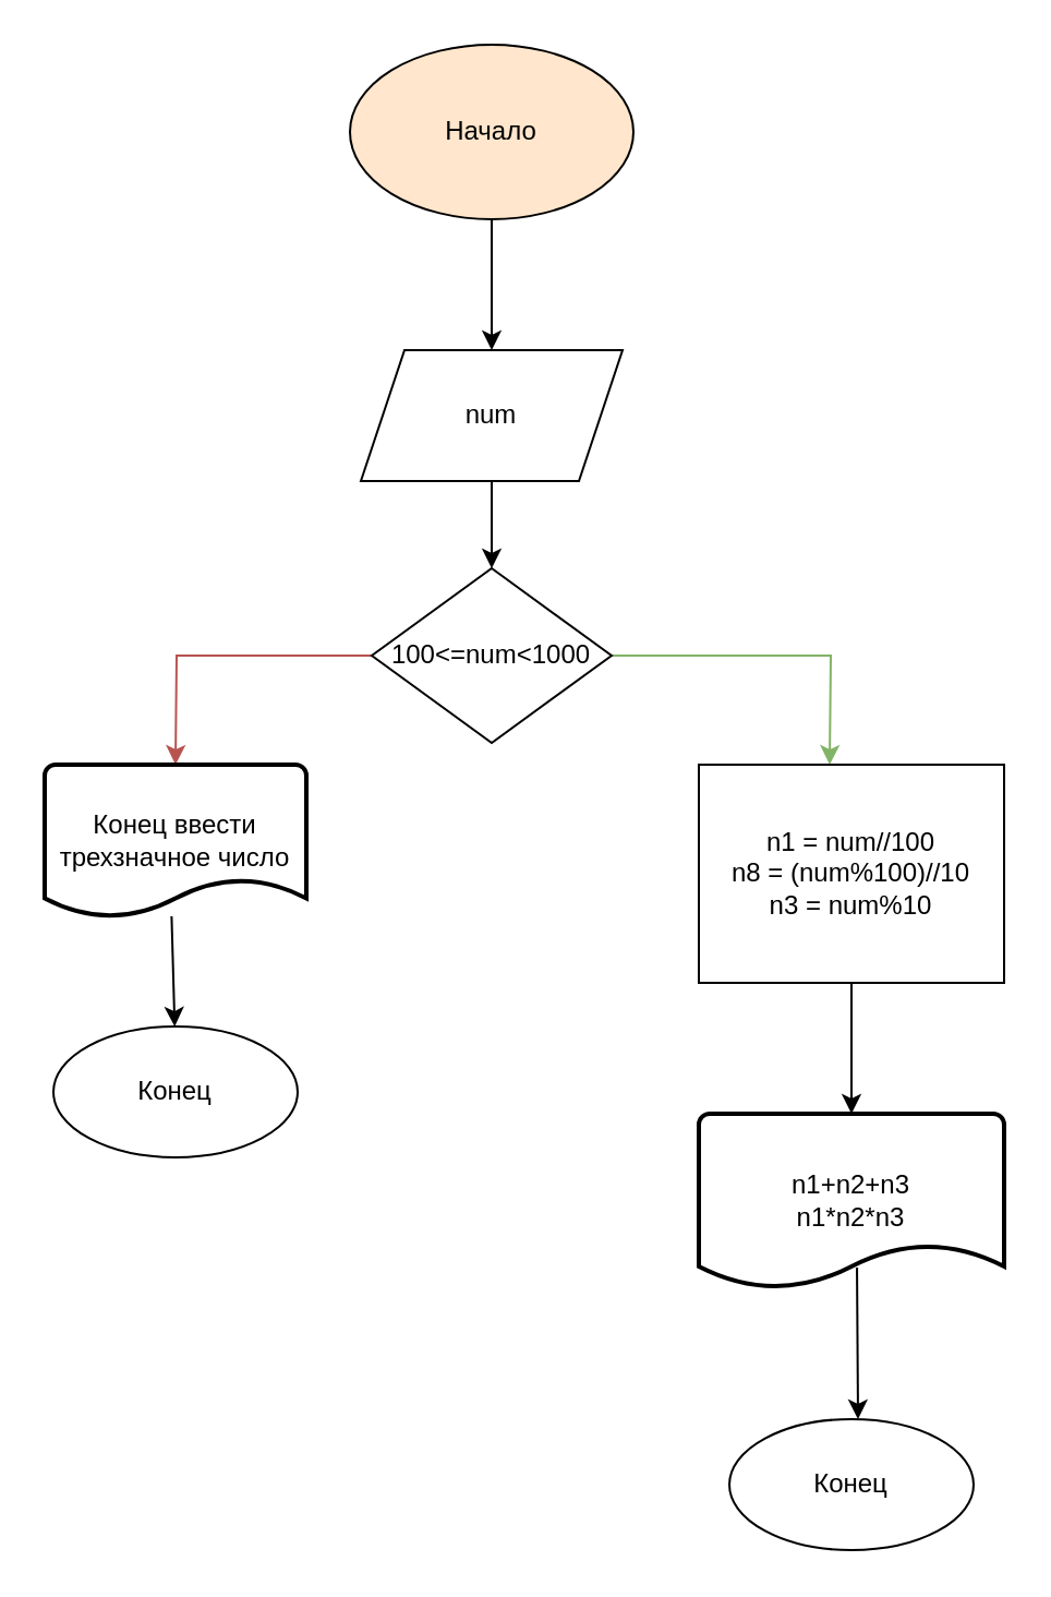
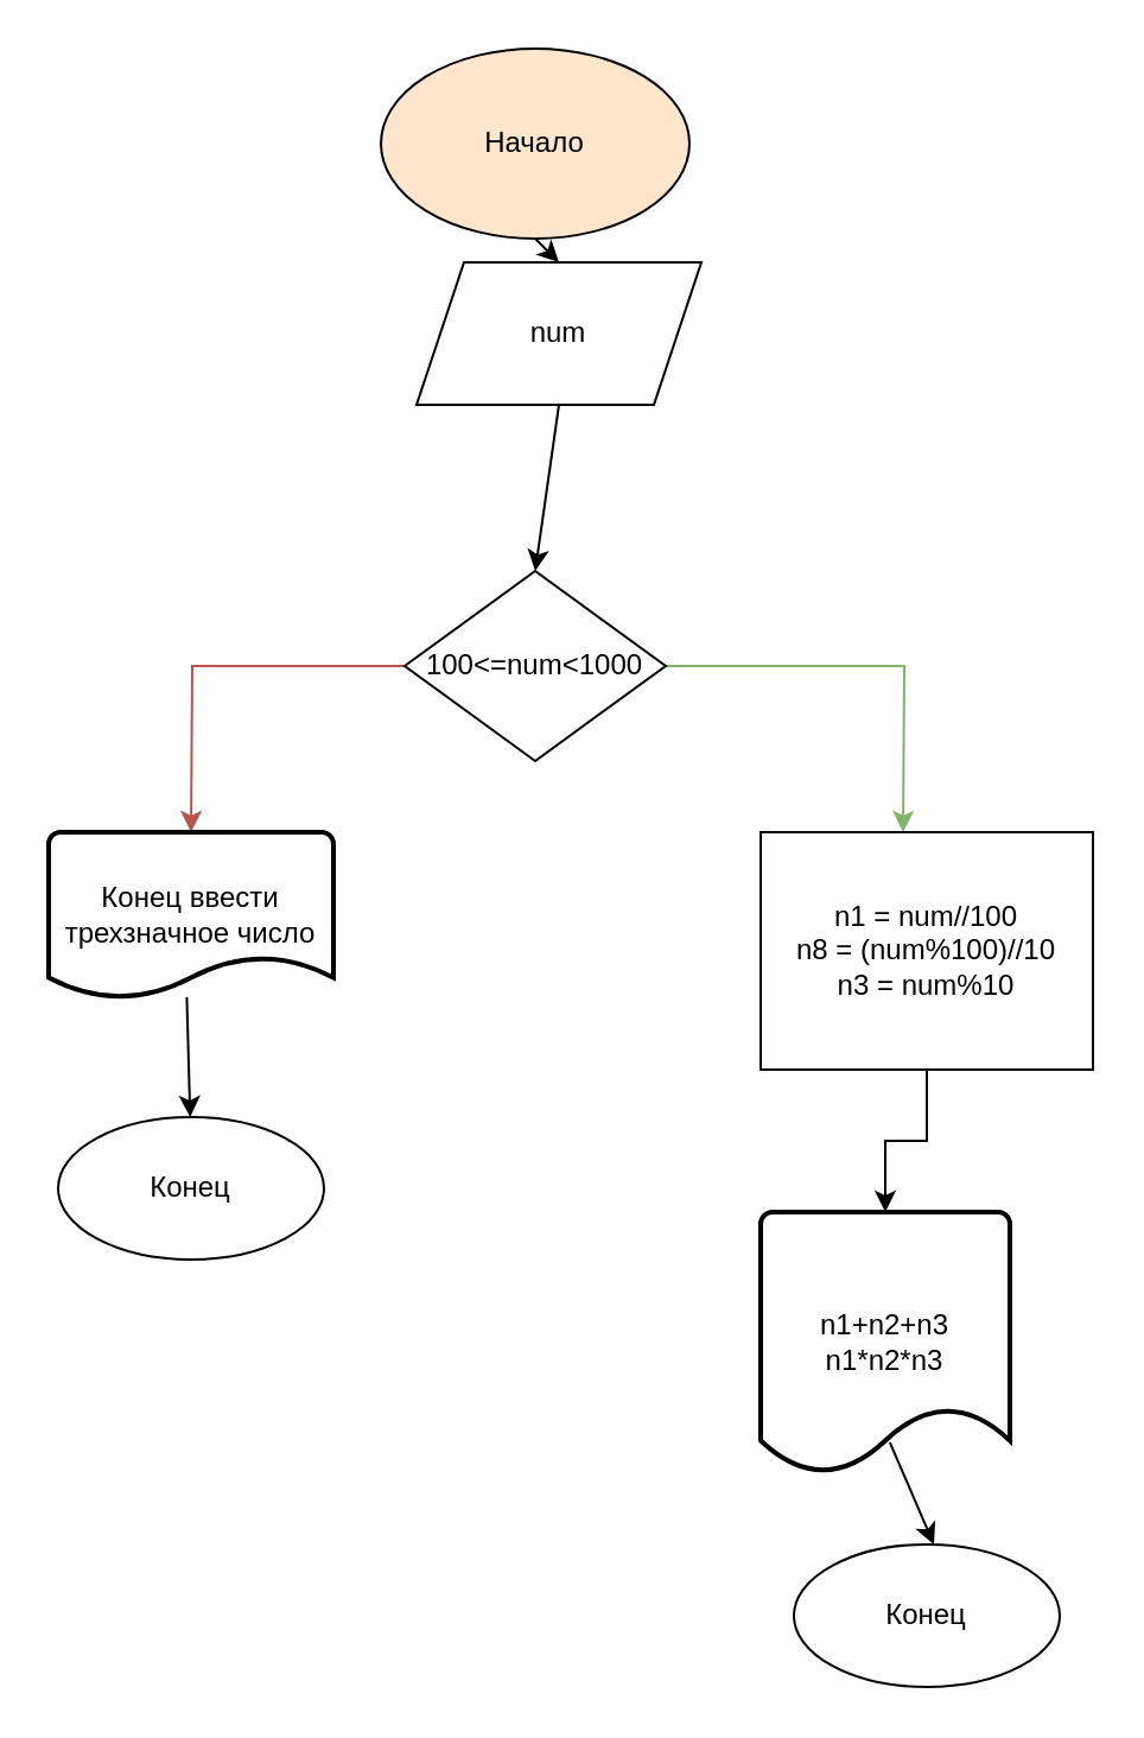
- <mxCell id="3" value="num" style="shape=parallelogram;perimeter=parallelogramPerimeter;whiteSpace=wrap;html=1;fixedSize=1;fontStyle=0" vertex="1" parent="1"><mxGeometry x="165" y="160" width="120" height="60" as="geometry" /></mxCell>
+ <mxCell id="3" value="num" style="shape=parallelogram;perimeter=parallelogramPerimeter;whiteSpace=wrap;html=1;fixedSize=1;fontStyle=0" vertex="1" parent="1"><mxGeometry x="175" y="110" width="120" height="60" as="geometry" /></mxCell>
- <mxCell id="7" value="100&amp;lt;=num&amp;lt;1000" style="rhombus;whiteSpace=wrap;html=1;fontStyle=0" vertex="1" parent="1"><mxGeometry x="170" y="260" width="110" height="80" as="geometry" /></mxCell>
+ <mxCell id="7" value="100&amp;lt;=num&amp;lt;1000" style="rhombus;whiteSpace=wrap;html=1;fontStyle=0" vertex="1" parent="1"><mxGeometry x="170" y="240" width="110" height="80" as="geometry" /></mxCell>
- <mxCell id="14" value="&lt;span&gt;n1+n2+n3&lt;/span&gt;&lt;br&gt;&lt;span&gt;n1*n2*n3&lt;/span&gt;" style="strokeWidth=2;html=1;shape=mxgraph.flowchart.document2;whiteSpace=wrap;size=0.25;fontStyle=0" vertex="1" parent="1"><mxGeometry x="320" y="510" width="140" height="80" as="geometry" /></mxCell>
+ <mxCell id="14" value="&lt;span&gt;n1+n2+n3&lt;/span&gt;&lt;br&gt;&lt;span&gt;n1*n2*n3&lt;/span&gt;" style="strokeWidth=2;html=1;shape=mxgraph.flowchart.document2;whiteSpace=wrap;size=0.25;fontStyle=0" vertex="1" parent="1"><mxGeometry x="320" y="510" width="105" height="110" as="geometry" /></mxCell>
